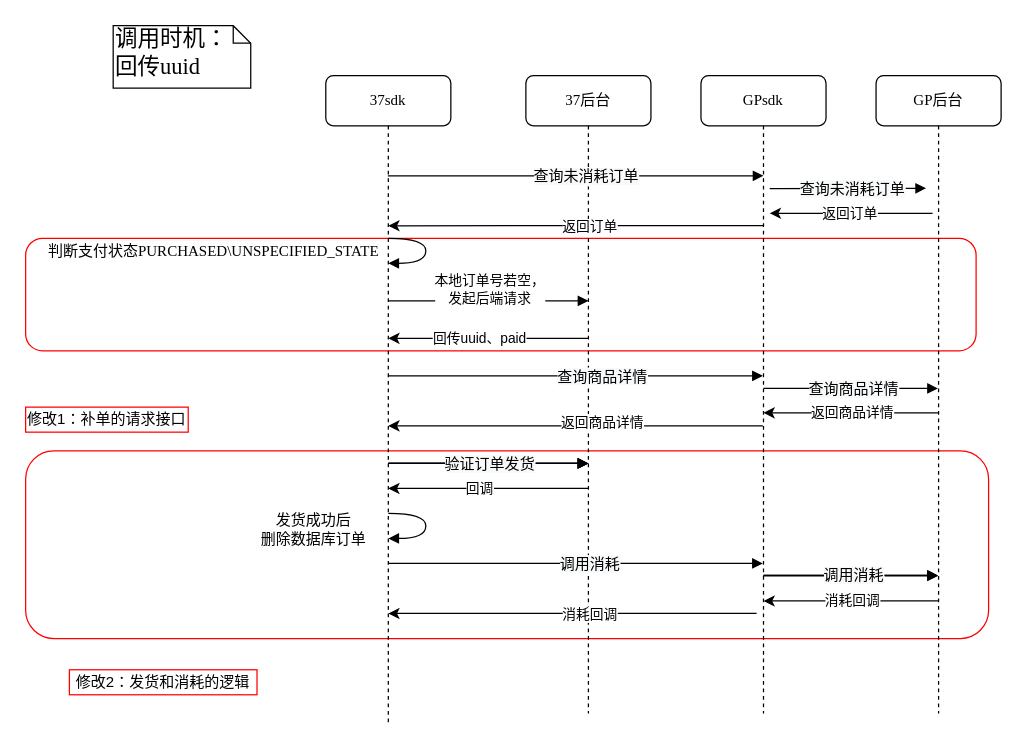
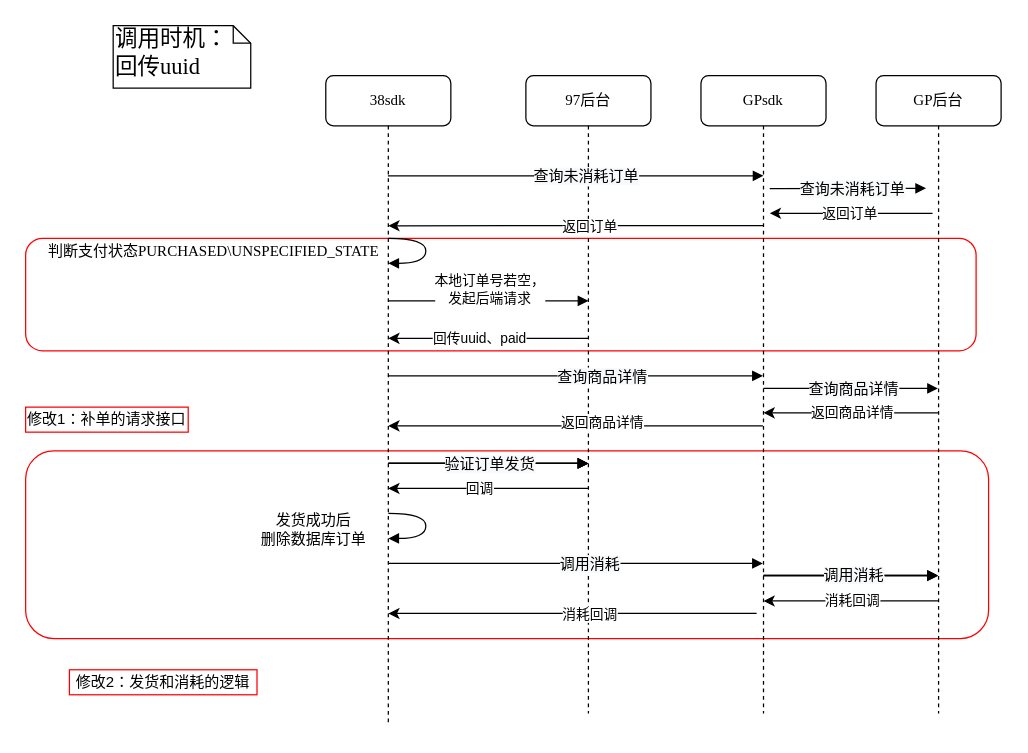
- <mxCell id="4" value="37sdk" style="shape=umlLifeline;perimeter=lifelinePerimeter;whiteSpace=wrap;html=1;container=1;collapsible=0;recursiveResize=0;outlineConnect=0;rounded=1;shadow=0;comic=0;labelBackgroundColor=none;strokeWidth=1;fontFamily=Verdana;fontSize=12;align=center;" parent="1" vertex="1"><mxGeometry x="260" y="60" width="100" height="520" as="geometry" /></mxCell>
+ <mxCell id="4" value="38sdk" style="shape=umlLifeline;perimeter=lifelinePerimeter;whiteSpace=wrap;html=1;container=1;collapsible=0;recursiveResize=0;outlineConnect=0;rounded=1;shadow=0;comic=0;labelBackgroundColor=none;strokeWidth=1;fontFamily=Verdana;fontSize=12;align=center;" parent="1" vertex="1"><mxGeometry x="260" y="60" width="100" height="520" as="geometry" /></mxCell>
- <mxCell id="5" value="37后台" style="shape=umlLifeline;perimeter=lifelinePerimeter;whiteSpace=wrap;html=1;container=1;collapsible=0;recursiveResize=0;outlineConnect=0;rounded=1;shadow=0;comic=0;labelBackgroundColor=none;strokeWidth=1;fontFamily=Verdana;fontSize=12;align=center;" parent="1" vertex="1"><mxGeometry x="420" y="60" width="100" height="510" as="geometry" /></mxCell>
+ <mxCell id="5" value="97后台" style="shape=umlLifeline;perimeter=lifelinePerimeter;whiteSpace=wrap;html=1;container=1;collapsible=0;recursiveResize=0;outlineConnect=0;rounded=1;shadow=0;comic=0;labelBackgroundColor=none;strokeWidth=1;fontFamily=Verdana;fontSize=12;align=center;" parent="1" vertex="1"><mxGeometry x="420" y="60" width="100" height="510" as="geometry" /></mxCell>
